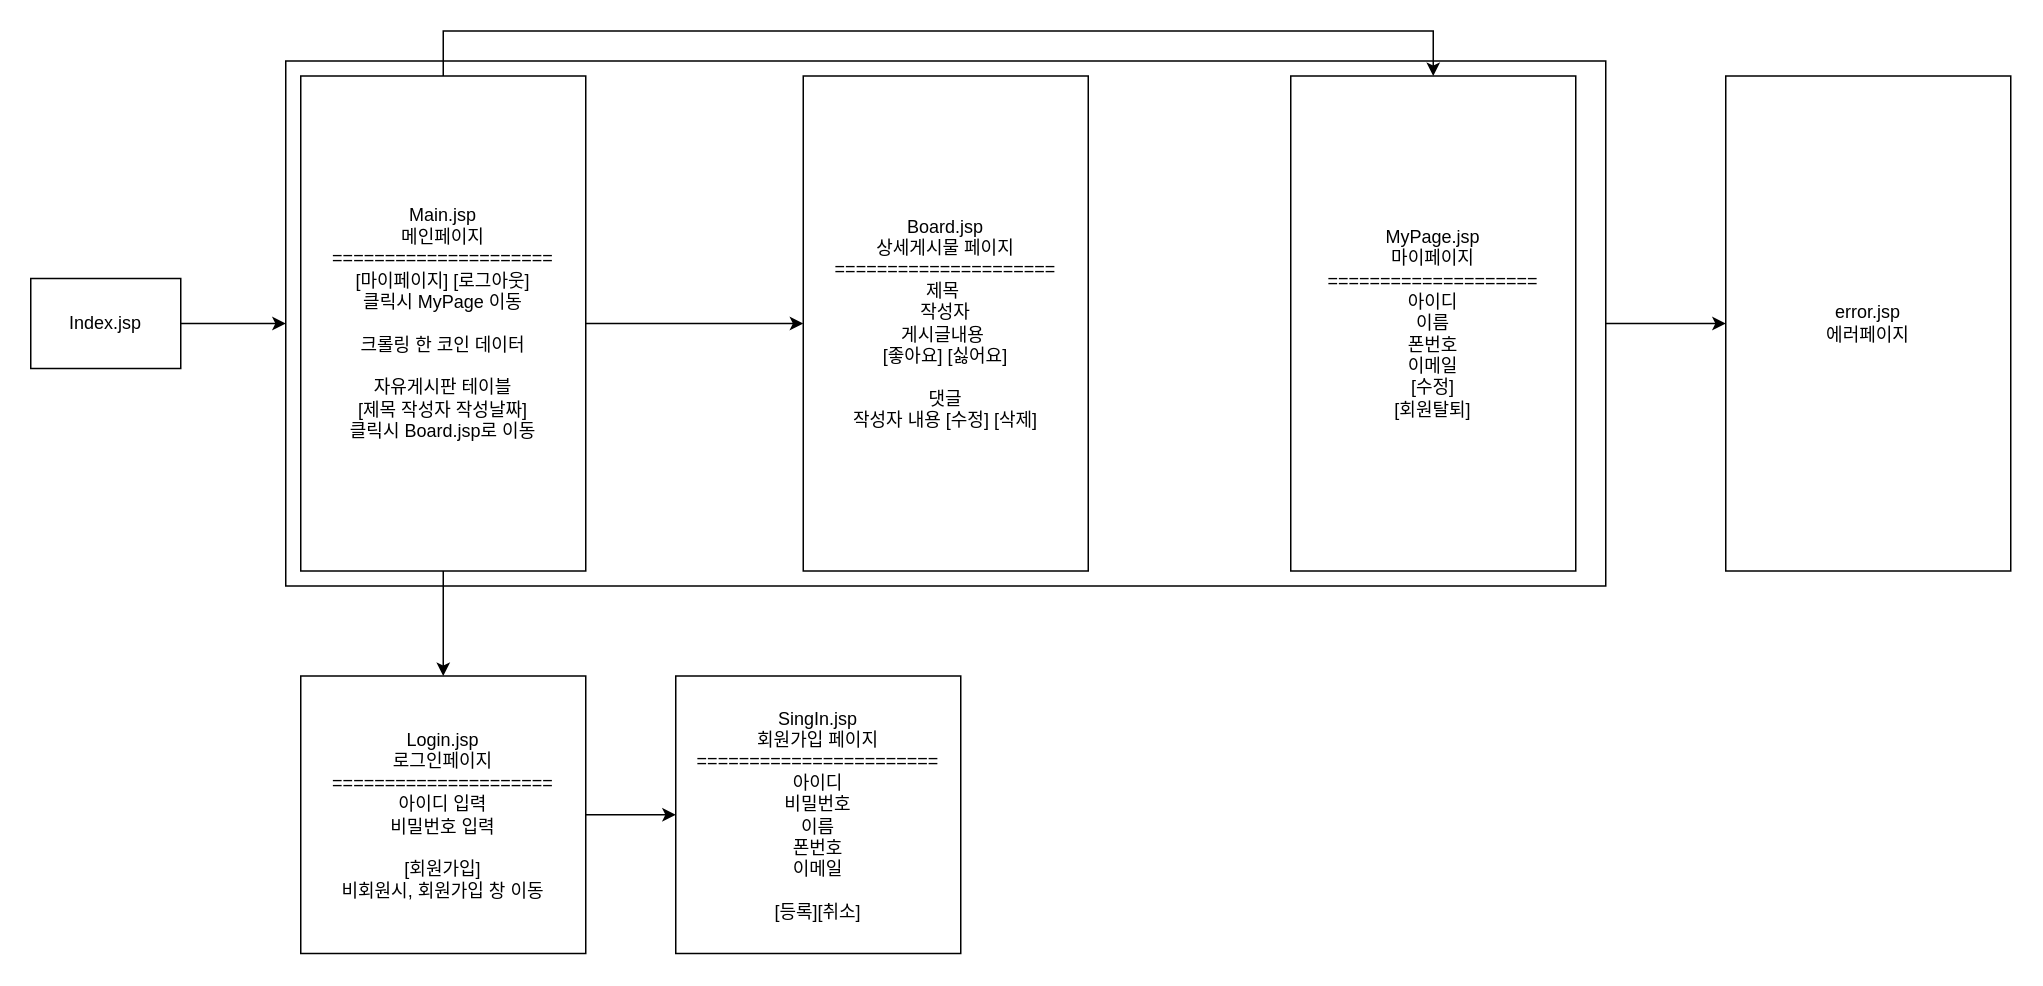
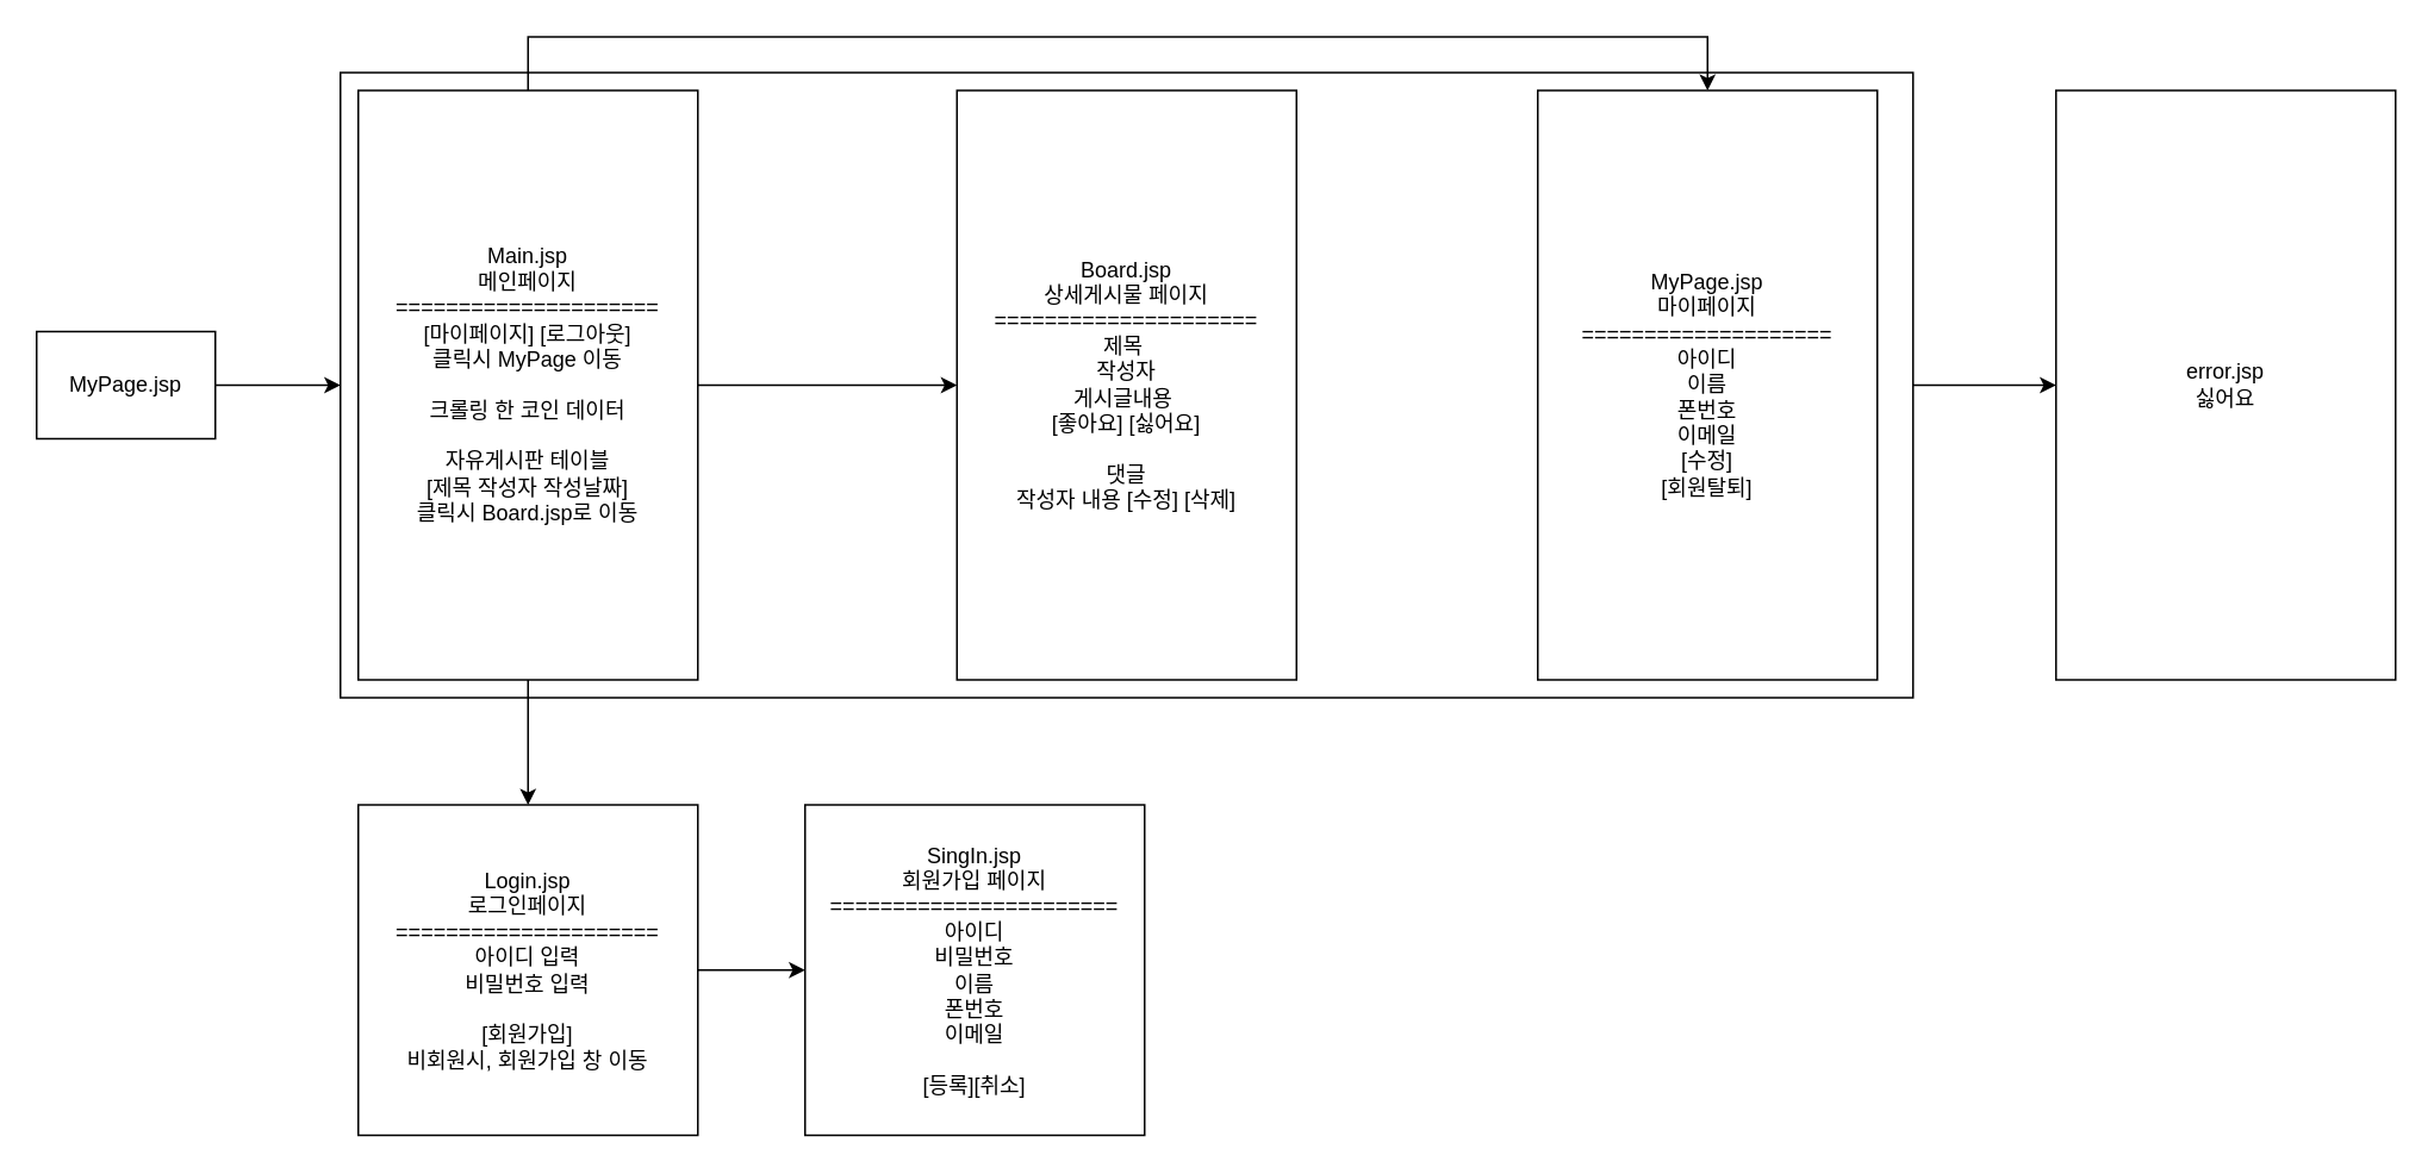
- <mxCell id="5" value="Index.jsp" style="rounded=0;whiteSpace=wrap;html=1;" vertex="1" parent="1"><mxGeometry x="20" y="185" width="100" height="60" as="geometry" /></mxCell>
+ <mxCell id="5" value="MyPage.jsp" style="rounded=0;whiteSpace=wrap;html=1;" vertex="1" parent="1"><mxGeometry x="20" y="185" width="100" height="60" as="geometry" /></mxCell>
- <mxCell id="16" value="error.jsp&lt;br&gt;에러페이지" style="rounded=0;whiteSpace=wrap;html=1;" vertex="1" parent="1"><mxGeometry x="1150" y="50" width="190" height="330" as="geometry" /></mxCell>
+ <mxCell id="16" value="error.jsp&lt;br&gt;싫어요" style="rounded=0;whiteSpace=wrap;html=1;" vertex="1" parent="1"><mxGeometry x="1150" y="50" width="190" height="330" as="geometry" /></mxCell>
